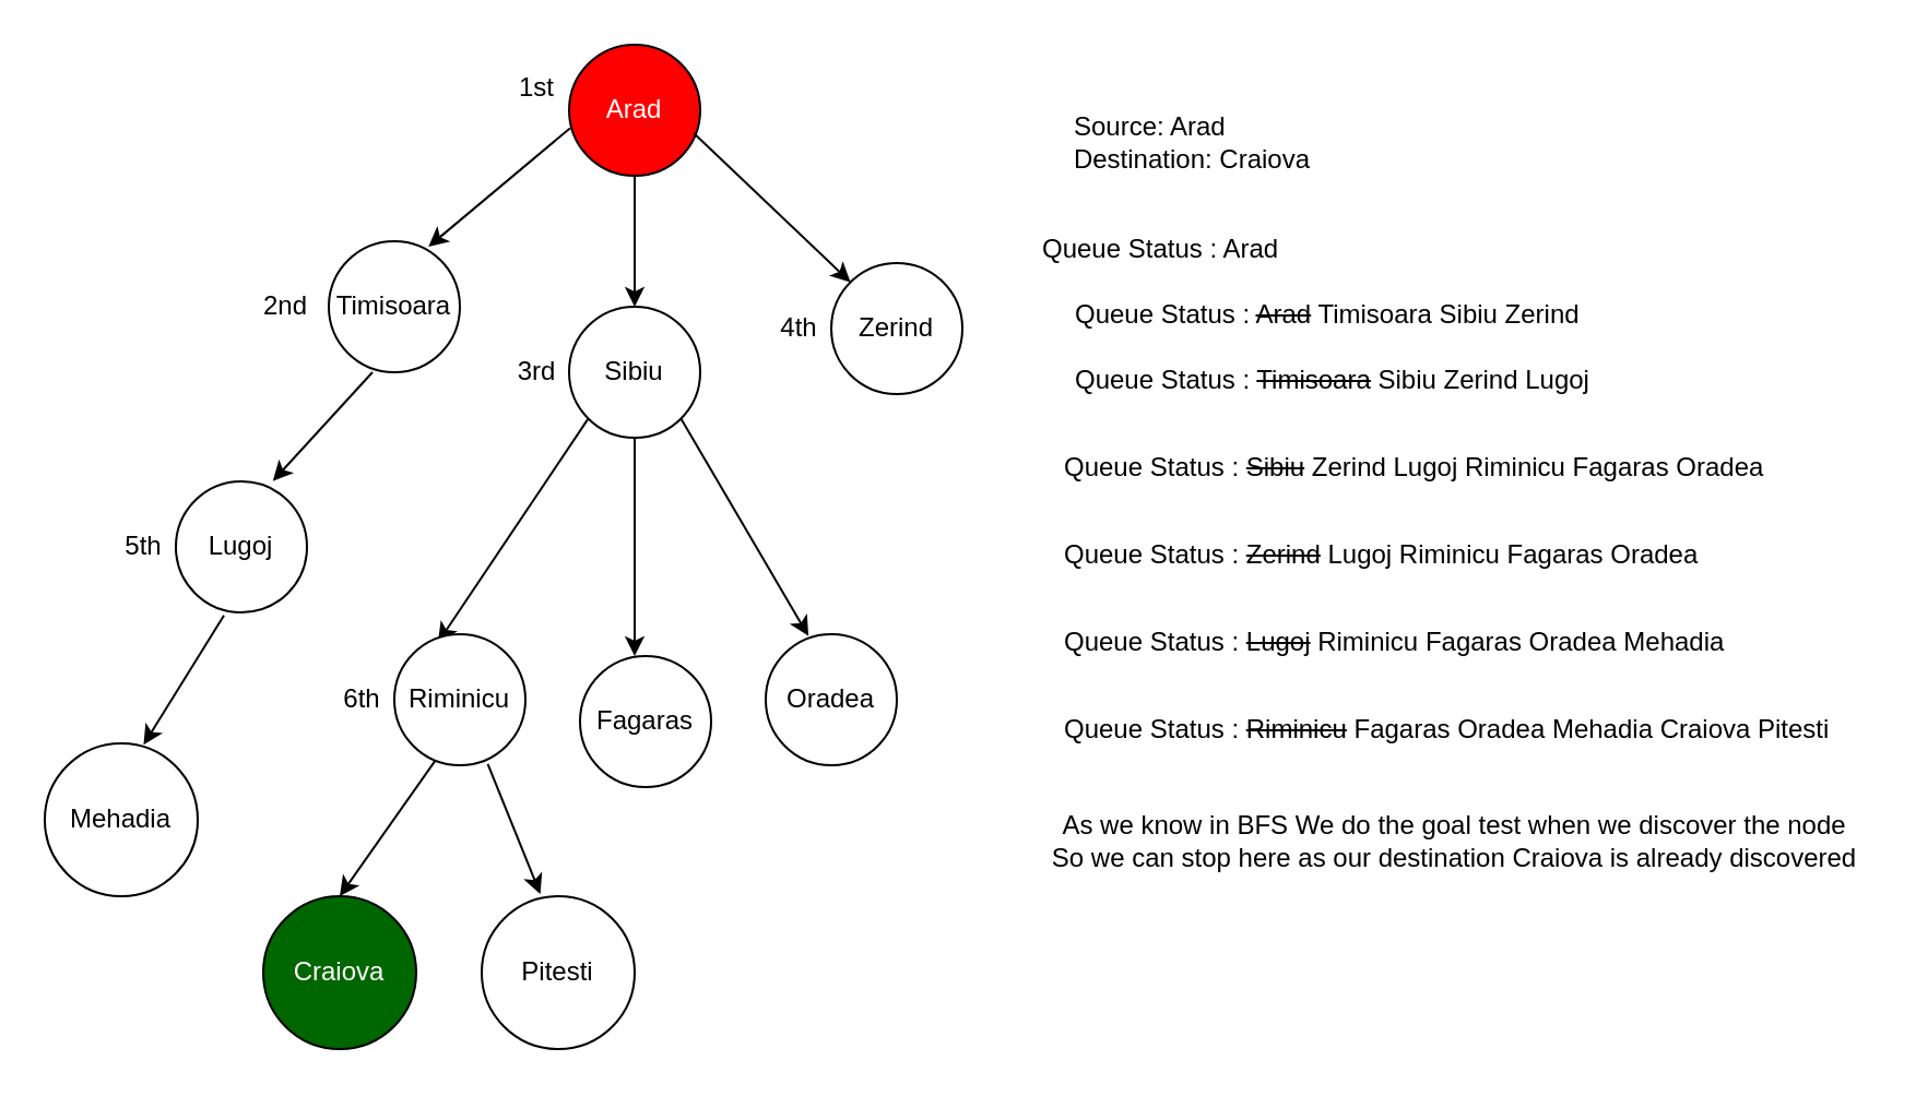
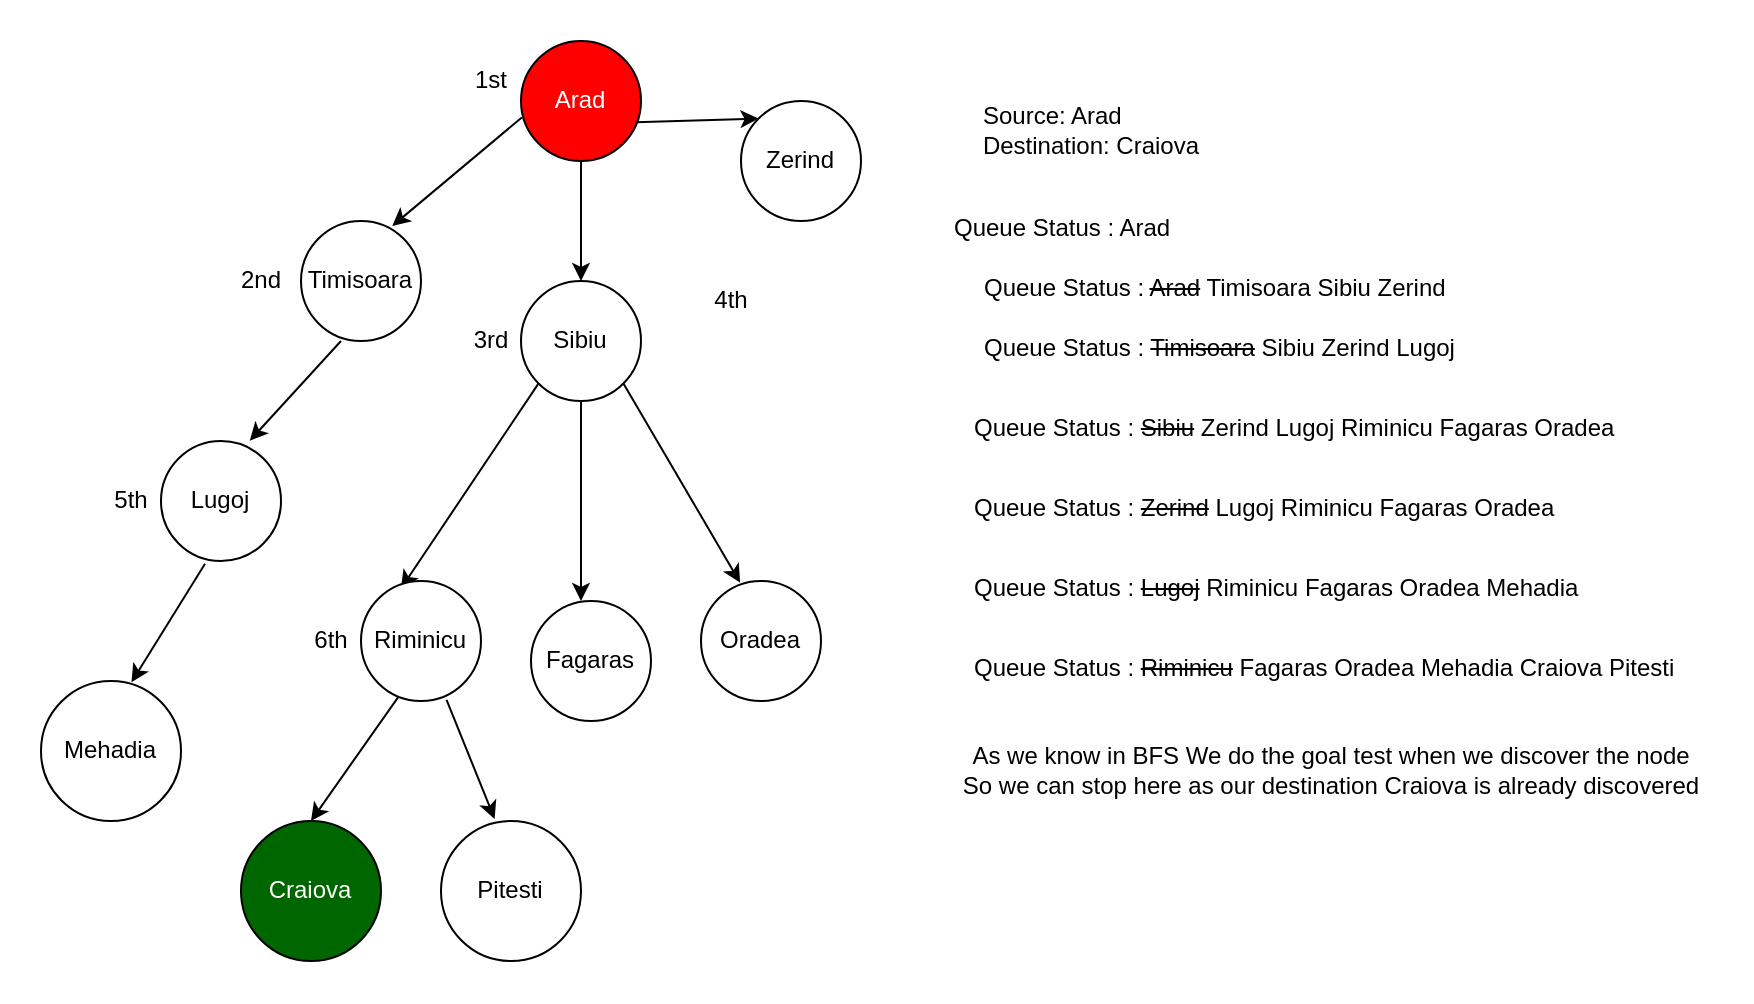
- <mxCell id="4" value="Zerind" style="ellipse;whiteSpace=wrap;html=1;aspect=fixed;" vertex="1" parent="1"><mxGeometry x="380" y="120" width="60" height="60" as="geometry" /></mxCell>
+ <mxCell id="4" value="Zerind" style="ellipse;whiteSpace=wrap;html=1;aspect=fixed;" vertex="1" parent="1"><mxGeometry x="370" y="50" width="60" height="60" as="geometry" /></mxCell>
